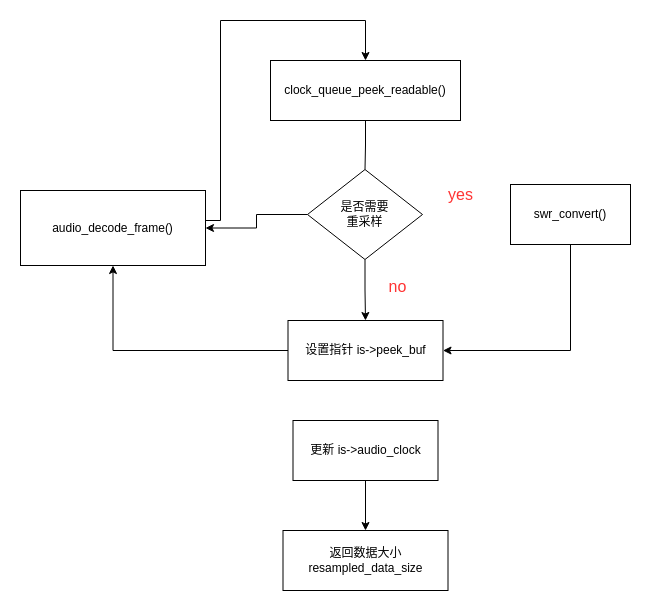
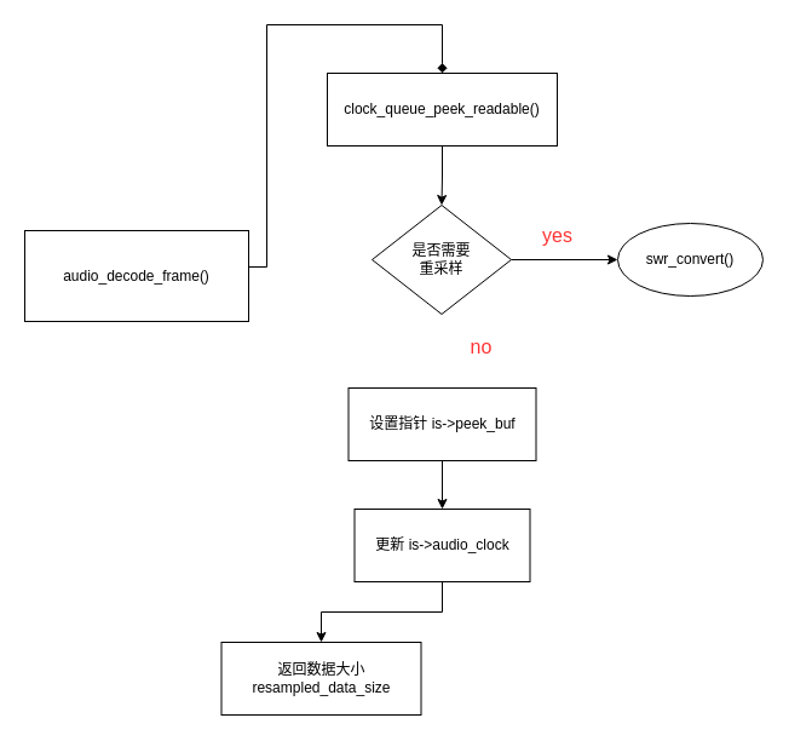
- <mxCell id="2" style="edgeStyle=orthogonalEdgeStyle;rounded=0;orthogonalLoop=1;jettySize=auto;html=1;entryX=0.5;entryY=0;entryDx=0;entryDy=0;" edge="1" parent="1" source="3" target="5"><mxGeometry relative="1" as="geometry"><Array as="points"><mxPoint x="220" y="220" /><mxPoint x="220" y="20" /><mxPoint x="365" y="20" /></Array></mxGeometry></mxCell>
+ <mxCell id="2" style="edgeStyle=orthogonalEdgeStyle;rounded=0;orthogonalLoop=1;jettySize=auto;html=1;entryX=0.5;entryY=0;entryDx=0;entryDy=0;endArrow=diamond;" edge="1" parent="1" source="3" target="5"><mxGeometry relative="1" as="geometry"><Array as="points"><mxPoint x="220" y="220" /><mxPoint x="220" y="20" /><mxPoint x="365" y="20" /></Array></mxGeometry></mxCell>
- <mxCell id="4" style="edgeStyle=orthogonalEdgeStyle;rounded=0;orthogonalLoop=1;jettySize=auto;html=1;endArrow=none;" edge="1" parent="1" source="5" target="8"><mxGeometry relative="1" as="geometry" /></mxCell>
+ <mxCell id="4" style="edgeStyle=orthogonalEdgeStyle;rounded=0;orthogonalLoop=1;jettySize=auto;html=1;" edge="1" parent="1" source="5" target="8"><mxGeometry relative="1" as="geometry" /></mxCell>
- <mxCell id="14" value="swr_convert()" style="rounded=0;whiteSpace=wrap;html=1;" vertex="1" parent="1"><mxGeometry x="510" y="184" width="120" height="60" as="geometry" /></mxCell>
+ <mxCell id="14" value="swr_convert()" style="ellipse;whiteSpace=wrap;html=1;" vertex="1" parent="1"><mxGeometry x="510" y="184" width="120" height="60" as="geometry" /></mxCell>
- <mxCell id="6" style="edgeStyle=orthogonalEdgeStyle;rounded=0;orthogonalLoop=1;jettySize=auto;html=1;" edge="1" parent="1" source="8" target="3"><mxGeometry relative="1" as="geometry" /></mxCell>
+ <mxCell id="6" style="edgeStyle=orthogonalEdgeStyle;rounded=0;orthogonalLoop=1;jettySize=auto;html=1;entryX=0;entryY=0.5;entryDx=0;entryDy=0;" edge="1" parent="1" source="8" target="14"><mxGeometry relative="1" as="geometry" /></mxCell>
- <mxCell id="7" value="" style="edgeStyle=orthogonalEdgeStyle;rounded=0;orthogonalLoop=1;jettySize=auto;html=1;" edge="1" parent="1" source="8" target="10"><mxGeometry relative="1" as="geometry" /></mxCell>
- <mxCell id="9" value="" style="edgeStyle=orthogonalEdgeStyle;rounded=0;orthogonalLoop=1;jettySize=auto;html=1;" edge="1" parent="1" source="10" target="3"><mxGeometry relative="1" as="geometry" /></mxCell>
+ <mxCell id="9" value="" style="edgeStyle=orthogonalEdgeStyle;rounded=0;orthogonalLoop=1;jettySize=auto;html=1;" edge="1" parent="1" source="10" target="12"><mxGeometry relative="1" as="geometry" /></mxCell>
- <mxCell id="17" value="" style="endArrow=classic;html=1;rounded=0;fontSize=16;fontColor=#FF3333;exitX=0.5;exitY=1;exitDx=0;exitDy=0;entryX=1;entryY=0.5;entryDx=0;entryDy=0;" edge="1" parent="1" source="14" target="10"><mxGeometry width="50" height="50" relative="1" as="geometry"><mxPoint x="580" y="350" as="sourcePoint" /><mxPoint x="630" y="300" as="targetPoint" /><Array as="points"><mxPoint x="570" y="350" /></Array></mxGeometry></mxCell>
- <mxCell id="13" value="返回数据大小&lt;br&gt;resampled_data_size" style="rounded=0;whiteSpace=wrap;html=1;" vertex="1" parent="1"><mxGeometry x="282.5" y="530" width="165" height="60" as="geometry" /></mxCell>
+ <mxCell id="13" value="返回数据大小&lt;br&gt;resampled_data_size" style="rounded=0;whiteSpace=wrap;html=1;" vertex="1" parent="1"><mxGeometry x="182.5" y="530" width="165" height="60" as="geometry" /></mxCell>
